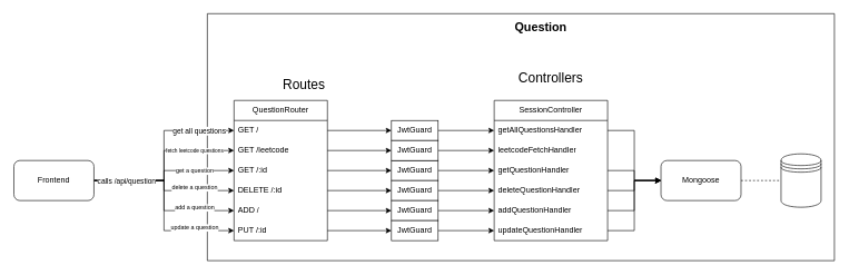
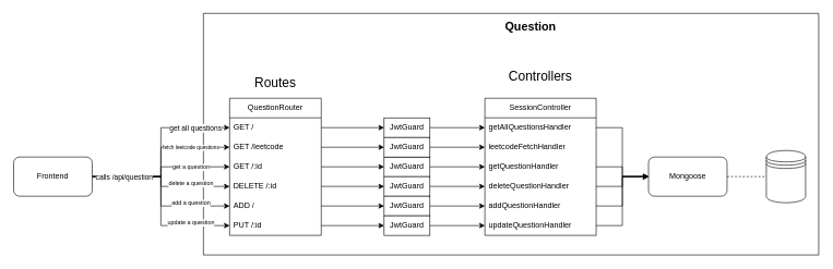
- <mxCell id="11" value="Routes" style="text;html=1;strokeColor=none;fillColor=none;align=center;verticalAlign=middle;whiteSpace=wrap;rounded=0;fontSize=20;" vertex="1" parent="2"><mxGeometry x="115" y="90" width="60" height="30" as="geometry" /></mxCell>
+ <mxCell id="11" value="Routes" style="text;html=1;strokeColor=none;fillColor=none;align=center;verticalAlign=middle;whiteSpace=wrap;rounded=0;fontSize=20;" vertex="1" parent="2"><mxGeometry x="80" y="90" width="60" height="30" as="geometry" /></mxCell>
